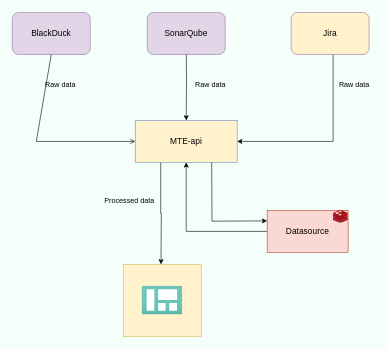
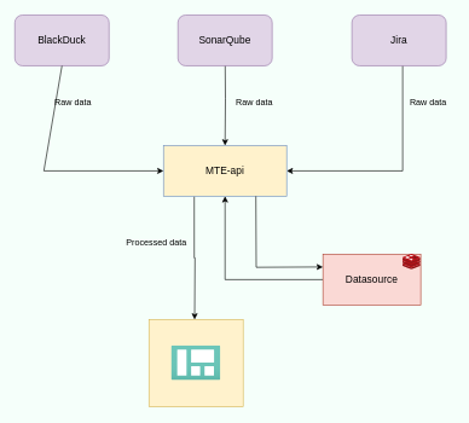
- <mxCell id="17" value="&lt;font style=&quot;font-size: 14px&quot;&gt;Jira&lt;/font&gt;" style="rounded=1;whiteSpace=wrap;html=1;fillColor=#fff2cc;strokeColor=#9673a6;" parent="1" vertex="1"><mxGeometry x="485" y="20" width="130" height="70" as="geometry" /></mxCell>
+ <mxCell id="17" value="&lt;font style=&quot;font-size: 14px&quot;&gt;Jira&lt;/font&gt;" style="rounded=1;whiteSpace=wrap;html=1;fillColor=#e1d5e7;strokeColor=#9673a6;" parent="1" vertex="1"><mxGeometry x="485" y="20" width="130" height="70" as="geometry" /></mxCell>
- <mxCell id="9" value="" style="endArrow=open;html=1;rounded=0;exitX=0.5;exitY=1;exitDx=0;exitDy=0;entryX=0;entryY=0.5;entryDx=0;entryDy=0;" parent="1" source="2" target="6" edge="1"><mxGeometry width="50" height="50" relative="1" as="geometry"><mxPoint x="285" y="270" as="sourcePoint" /><mxPoint x="335" y="220" as="targetPoint" /><Array as="points"><mxPoint x="60" y="235" /></Array></mxGeometry></mxCell>
+ <mxCell id="9" value="" style="endArrow=classic;html=1;rounded=0;exitX=0.5;exitY=1;exitDx=0;exitDy=0;entryX=0;entryY=0.5;entryDx=0;entryDy=0;" parent="1" source="2" target="6" edge="1"><mxGeometry width="50" height="50" relative="1" as="geometry"><mxPoint x="285" y="270" as="sourcePoint" /><mxPoint x="335" y="220" as="targetPoint" /><Array as="points"><mxPoint x="60" y="235" /></Array></mxGeometry></mxCell>
